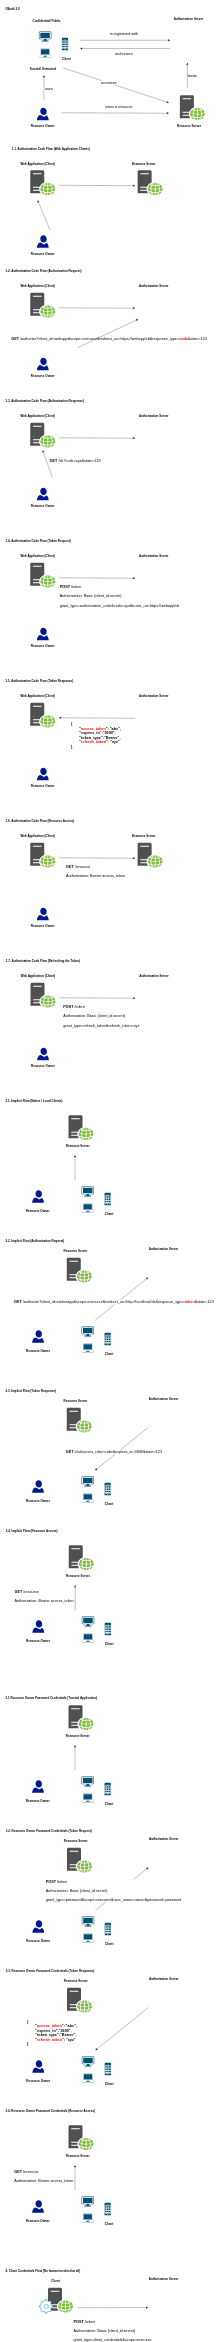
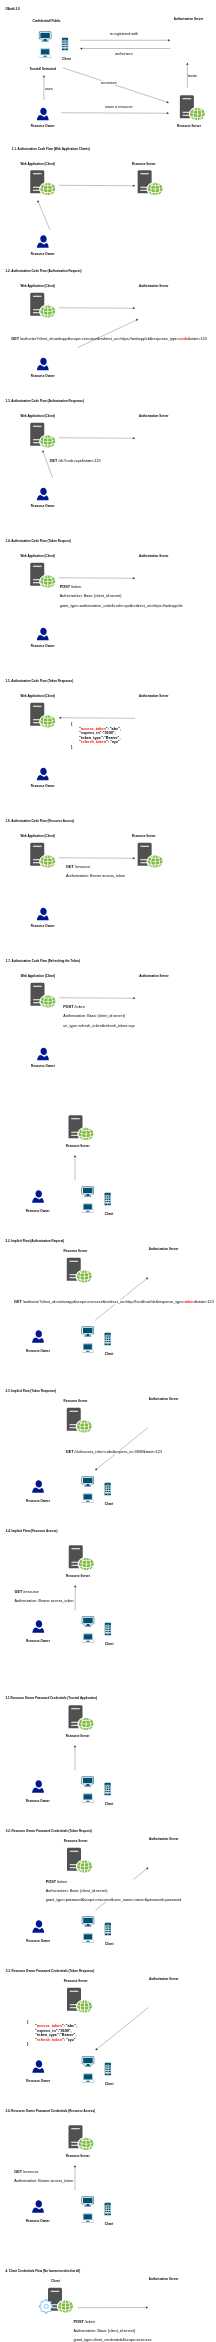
- <mxCell id="71" value="grant_type=authorization_code&amp;amp;code=xyz&amp;amp;trusts_uri=https://webapp/cb" style="text;html=1;align=left;verticalAlign=middle;resizable=0;points=[];autosize=1;strokeColor=none;fillColor=none;fontSize=15;" vertex="1" parent="1"><mxGeometry x="236.51" y="2405" width="520" height="30" as="geometry" /></mxCell>
+ <mxCell id="71" value="grant_type=authorization_code&amp;amp;code=xyz&amp;amp;redirect_uri=https://webapp/cb" style="text;html=1;align=left;verticalAlign=middle;resizable=0;points=[];autosize=1;strokeColor=none;fillColor=none;fontSize=15;" vertex="1" parent="1"><mxGeometry x="236.51" y="2405" width="520" height="30" as="geometry" /></mxCell>
- <mxCell id="102" value="grant_type=refresh_token&amp;amp;refresh_token=xyz" style="text;html=1;align=left;verticalAlign=middle;resizable=0;points=[];autosize=1;strokeColor=none;fillColor=none;fontSize=15;" vertex="1" parent="1"><mxGeometry x="250.51" y="4085" width="330" height="30" as="geometry" /></mxCell>
+ <mxCell id="102" value="uri_type=refresh_token&amp;amp;refresh_token=xyz" style="text;html=1;align=left;verticalAlign=middle;resizable=0;points=[];autosize=1;strokeColor=none;fillColor=none;fontSize=15;" vertex="1" parent="1"><mxGeometry x="250.51" y="4085" width="330" height="30" as="geometry" /></mxCell>
- <mxCell id="113" value="2.1. Implicit Flow (Native / Local Clients)" style="text;html=1;strokeColor=none;fillColor=none;align=left;verticalAlign=middle;whiteSpace=wrap;rounded=0;fontStyle=1" vertex="1" parent="1"><mxGeometry y="4390" width="320" height="30" as="geometry" x="20" /></mxCell>
